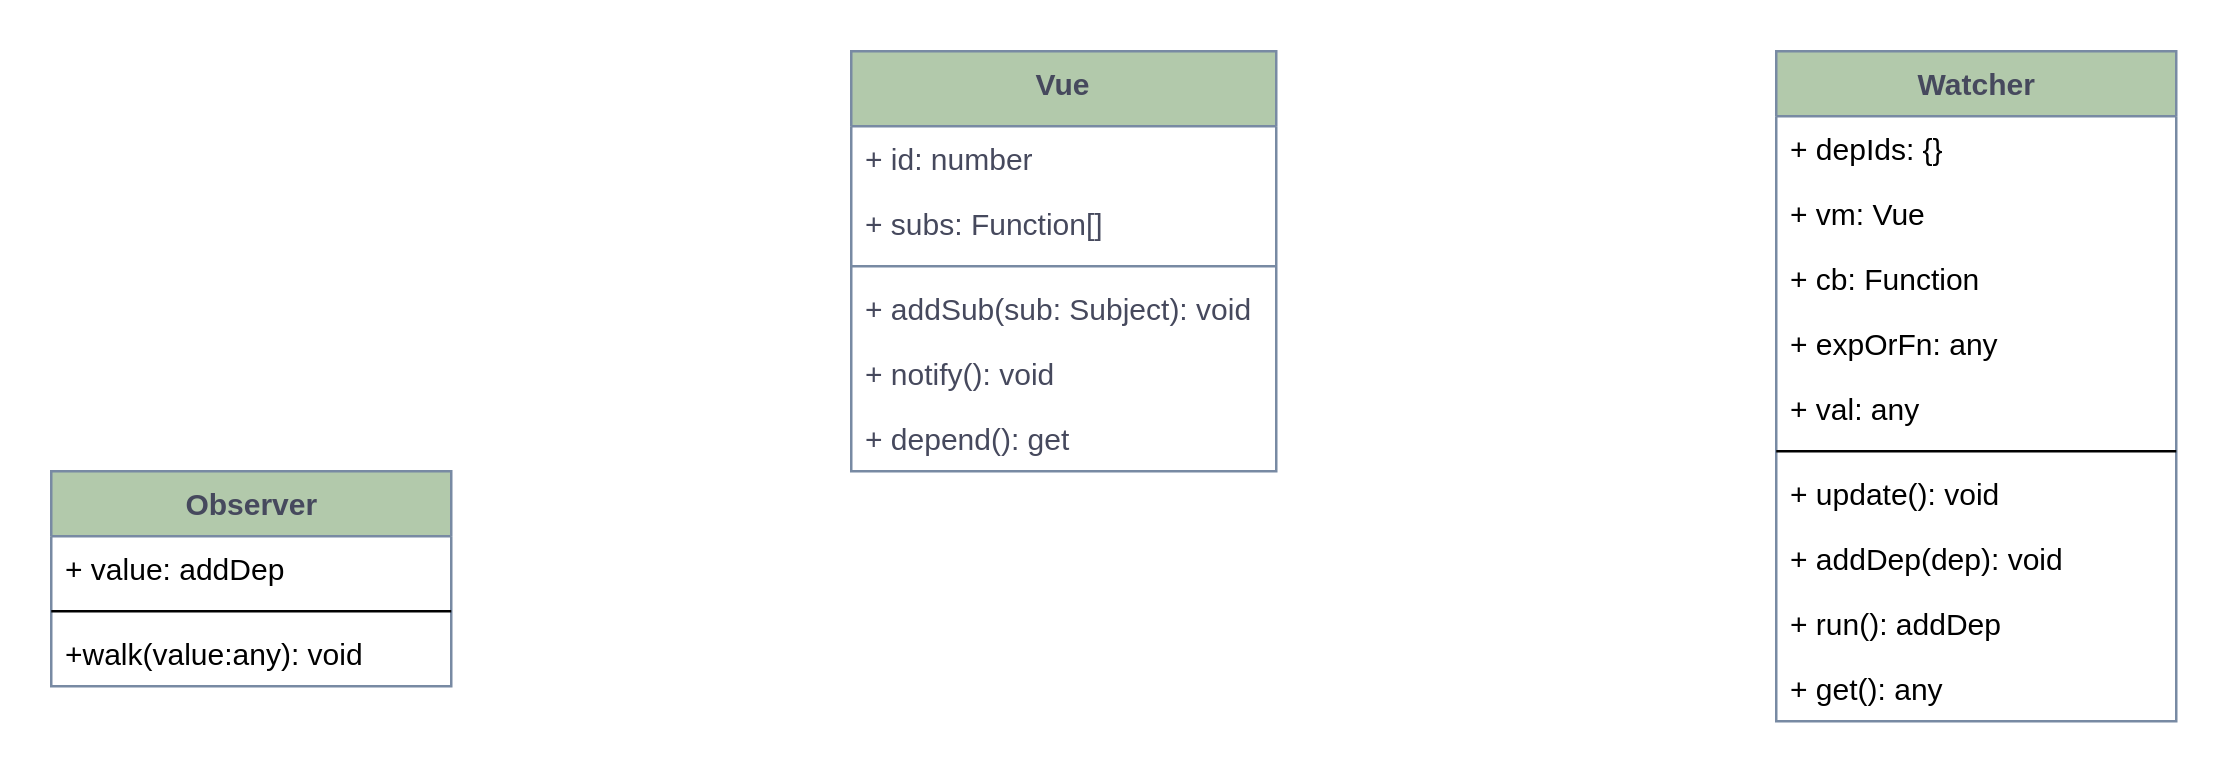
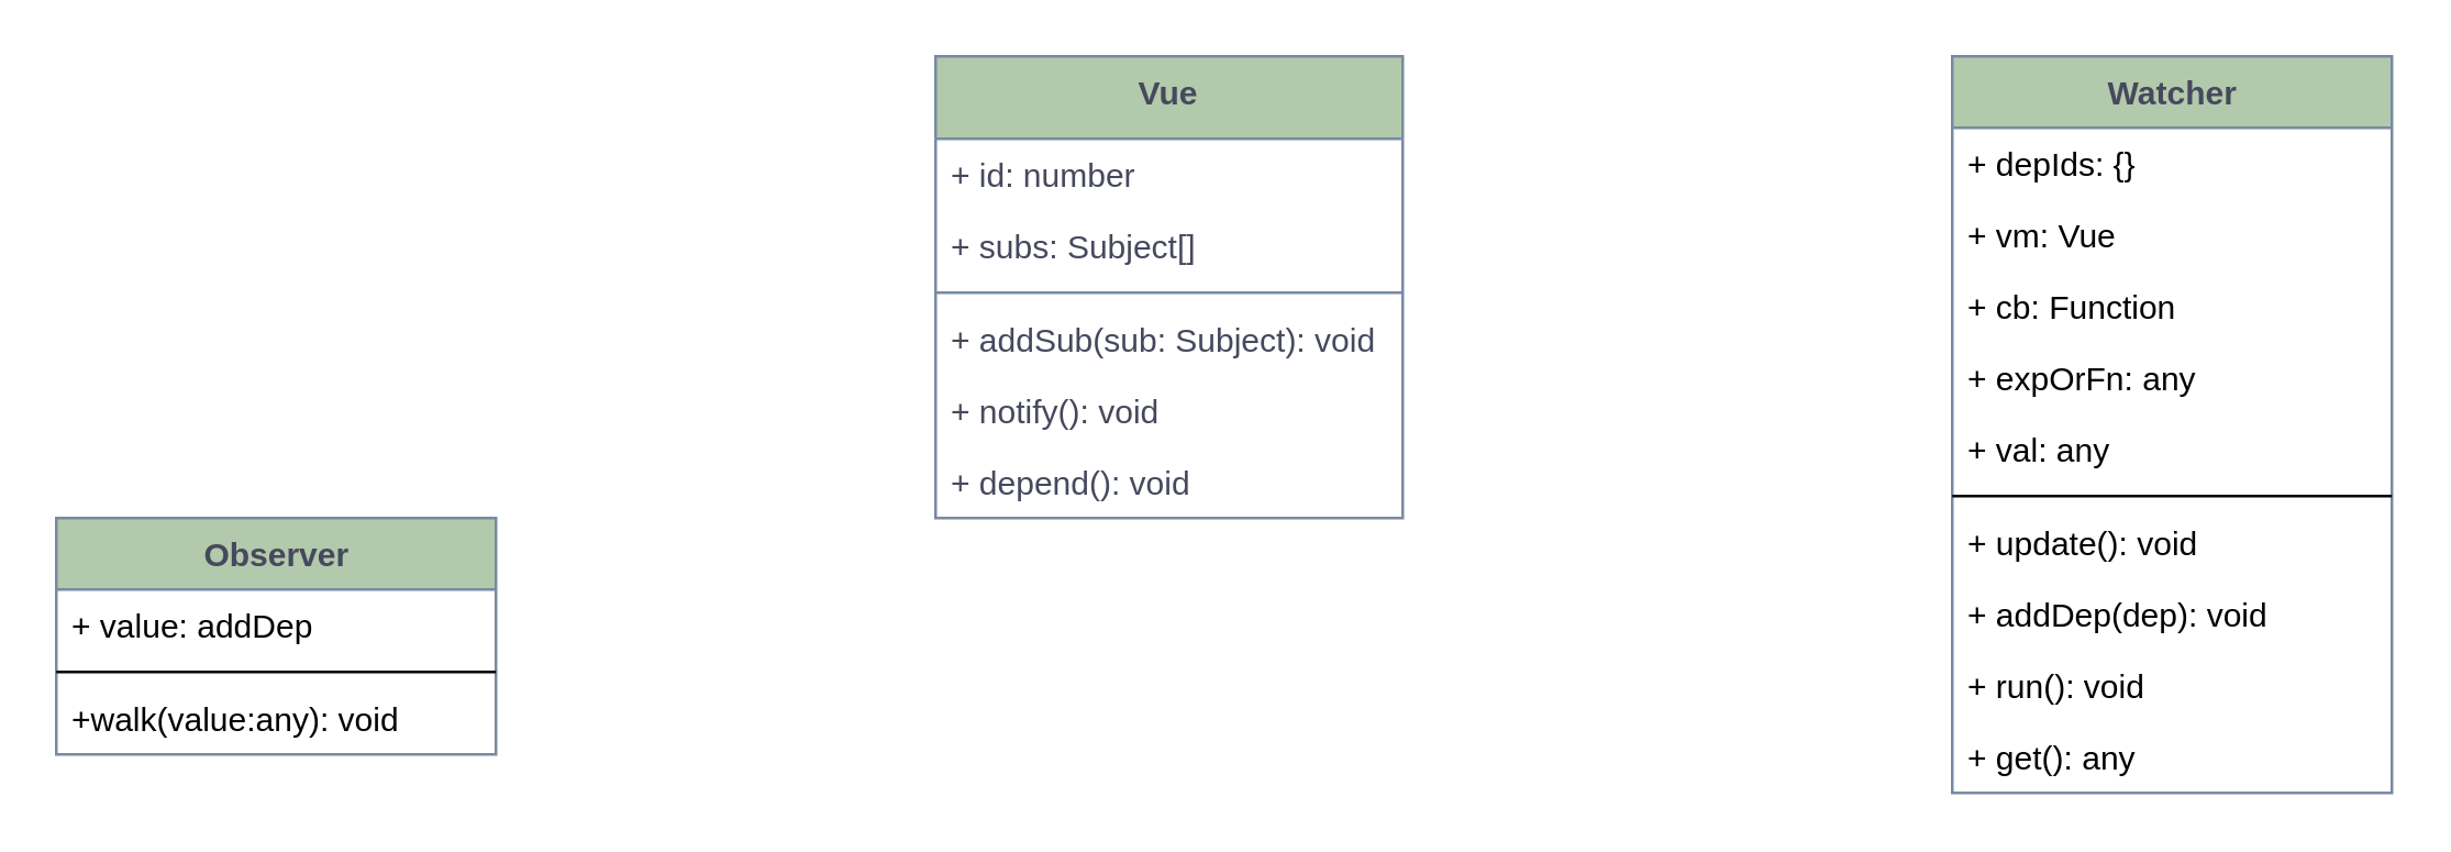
- <mxCell id="4" value="+ subs: Function[]" style="text;strokeColor=none;fillColor=none;align=left;verticalAlign=top;spacingLeft=4;spacingRight=4;overflow=hidden;rotatable=0;points=[[0,0.5],[1,0.5]];portConstraint=eastwest;fontColor=#46495D;" vertex="1" parent="2"><mxGeometry y="56" width="170" height="26" as="geometry" /></mxCell>
+ <mxCell id="4" value="+ subs: Subject[]" style="text;strokeColor=none;fillColor=none;align=left;verticalAlign=top;spacingLeft=4;spacingRight=4;overflow=hidden;rotatable=0;points=[[0,0.5],[1,0.5]];portConstraint=eastwest;fontColor=#46495D;" vertex="1" parent="2"><mxGeometry y="56" width="170" height="26" as="geometry" /></mxCell>
- <mxCell id="8" value="+ depend(): get" style="text;strokeColor=none;fillColor=none;align=left;verticalAlign=top;spacingLeft=4;spacingRight=4;overflow=hidden;rotatable=0;points=[[0,0.5],[1,0.5]];portConstraint=eastwest;fontColor=#46495D;" vertex="1" parent="2"><mxGeometry y="142" width="170" height="26" as="geometry" /></mxCell>
+ <mxCell id="8" value="+ depend(): void" style="text;strokeColor=none;fillColor=none;align=left;verticalAlign=top;spacingLeft=4;spacingRight=4;overflow=hidden;rotatable=0;points=[[0,0.5],[1,0.5]];portConstraint=eastwest;fontColor=#46495D;" vertex="1" parent="2"><mxGeometry y="142" width="170" height="26" as="geometry" /></mxCell>
- <mxCell id="18" value="+ run(): addDep" style="text;strokeColor=none;fillColor=none;align=left;verticalAlign=top;spacingLeft=4;spacingRight=4;overflow=hidden;rotatable=0;points=[[0,0.5],[1,0.5]];portConstraint=eastwest;" vertex="1" parent="9"><mxGeometry y="216" width="160" height="26" as="geometry" /></mxCell>
+ <mxCell id="18" value="+ run(): void" style="text;strokeColor=none;fillColor=none;align=left;verticalAlign=top;spacingLeft=4;spacingRight=4;overflow=hidden;rotatable=0;points=[[0,0.5],[1,0.5]];portConstraint=eastwest;" vertex="1" parent="9"><mxGeometry y="216" width="160" height="26" as="geometry" /></mxCell>
